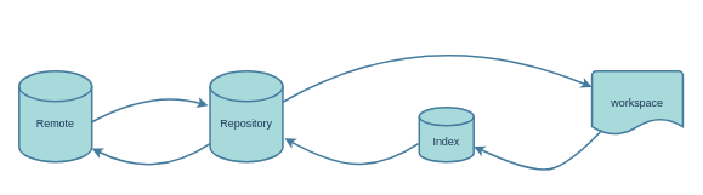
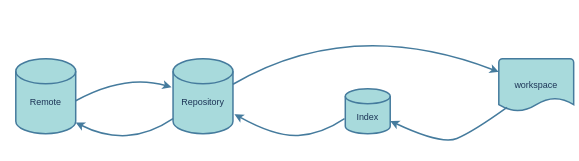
- <mxCell id="3" value="workspace" style="strokeWidth=2;html=1;shape=mxgraph.flowchart.document2;whiteSpace=wrap;size=0.25;rounded=0;labelBackgroundColor=none;fillColor=#A8DADC;strokeColor=#457B9D;fontColor=#1D3557;" parent="1" vertex="1"><mxGeometry x="650" y="78" width="100" height="70" as="geometry" /></mxCell>
+ <mxCell id="3" value="workspace" style="strokeWidth=2;html=1;shape=mxgraph.flowchart.document2;whiteSpace=wrap;size=0.25;rounded=0;labelBackgroundColor=none;fillColor=#A8DADC;strokeColor=#457B9D;fontColor=#1D3557;" parent="1" vertex="1"><mxGeometry x="665" y="78" width="100" height="70" as="geometry" /></mxCell>
